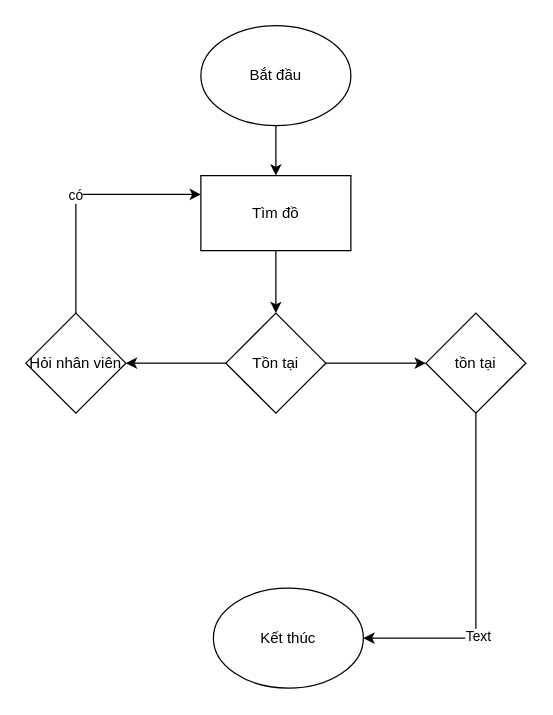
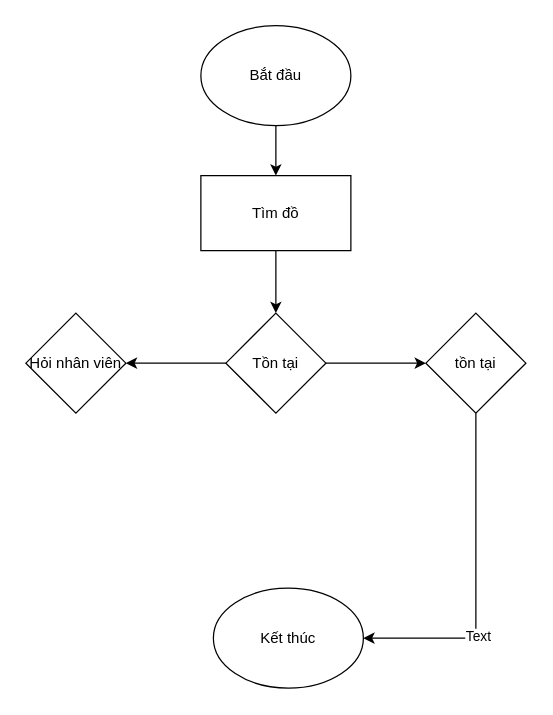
- <mxCell id="9" style="edgeStyle=orthogonalEdgeStyle;rounded=0;orthogonalLoop=1;jettySize=auto;html=1;entryX=0;entryY=0.25;entryDx=0;entryDy=0;" edge="1" parent="1" source="11" target="5"><mxGeometry relative="1" as="geometry"><Array as="points"><mxPoint x="60" y="155" /></Array></mxGeometry></mxCell>
- <mxCell id="10" value="có" style="edgeLabel;html=1;align=center;verticalAlign=middle;resizable=0;points=[];" vertex="1" connectable="0" parent="9"><mxGeometry x="-0.029" y="1" relative="1" as="geometry"><mxPoint x="-1" y="1" as="offset" /></mxGeometry></mxCell>
